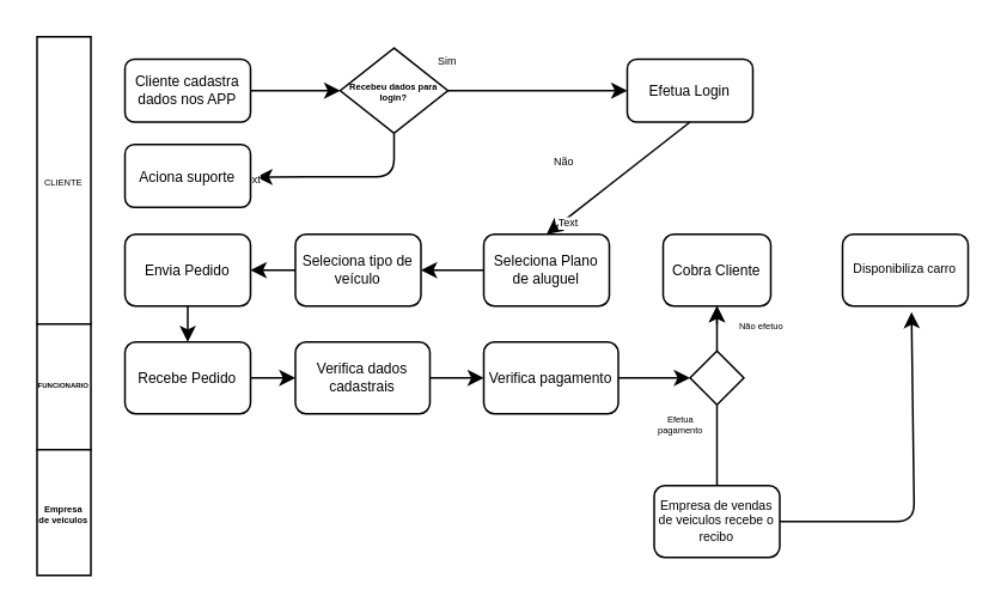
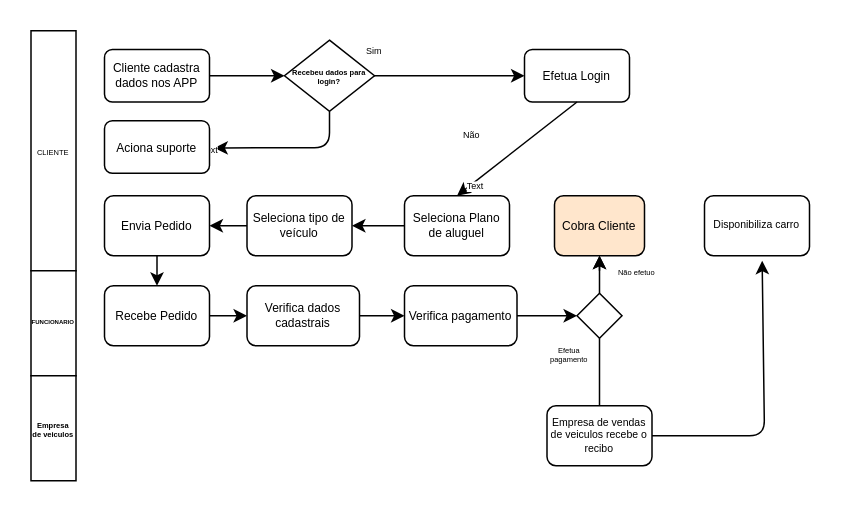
- <mxCell id="27" value="Cobra Cliente" style="rounded=1;whiteSpace=wrap;html=1;fontSize=8;align=center;" vertex="1" parent="1"><mxGeometry x="369" y="130" width="60" height="40" as="geometry" /></mxCell>
+ <mxCell id="27" value="Cobra Cliente" style="rounded=1;whiteSpace=wrap;html=1;fontSize=8;align=center;fillColor=#ffe6cc;" vertex="1" parent="1"><mxGeometry x="369" y="130" width="60" height="40" as="geometry" /></mxCell>
